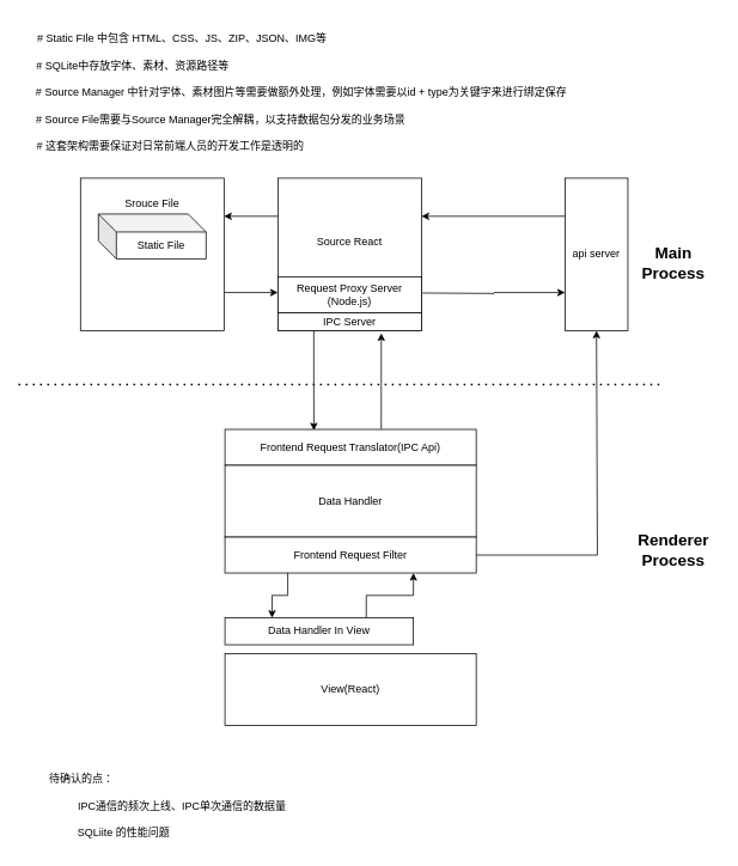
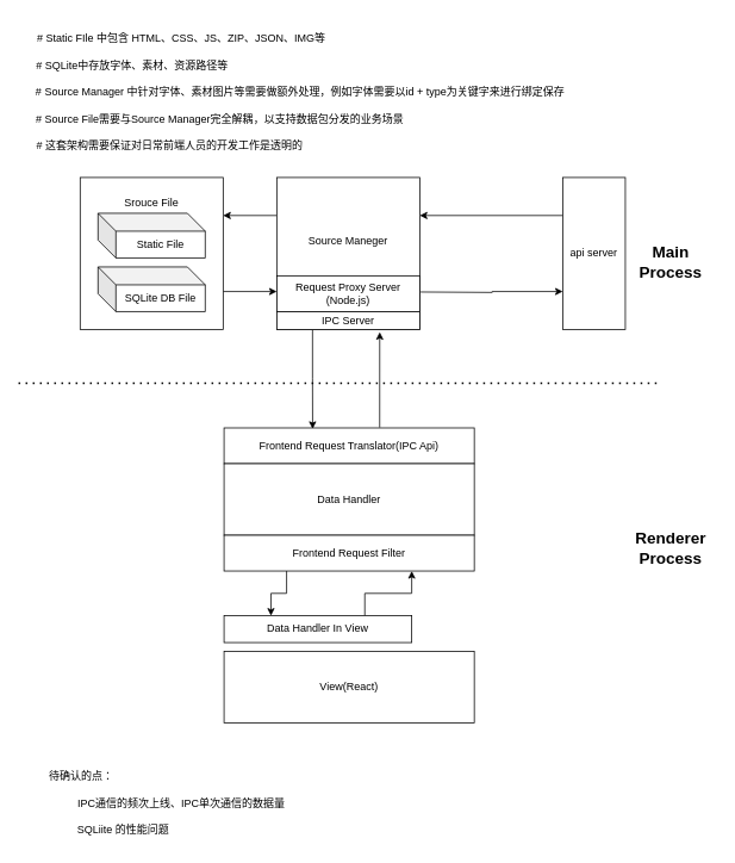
- <mxCell id="6" value="Source React&lt;br&gt;&lt;br&gt;&lt;br&gt;" style="rounded=0;whiteSpace=wrap;html=1;" vertex="1" parent="1"><mxGeometry x="309" y="198" width="160" height="170" as="geometry" /></mxCell>
+ <mxCell id="6" value="Source Maneger&lt;br&gt;&lt;br&gt;&lt;br&gt;" style="rounded=0;whiteSpace=wrap;html=1;" vertex="1" parent="1"><mxGeometry x="309" y="198" width="160" height="170" as="geometry" /></mxCell>
+ <mxCell id="18" value="SQLite DB File" style="shape=cube;whiteSpace=wrap;html=1;boundedLbl=1;backgroundOutline=1;darkOpacity=0.05;darkOpacity2=0.1;" vertex="1" parent="1"><mxGeometry x="109" y="298" width="120" height="50" as="geometry" /></mxCell>
- <mxCell id="12" style="edgeStyle=orthogonalEdgeStyle;rounded=0;orthogonalLoop=1;jettySize=auto;html=1;exitX=1;exitY=0.5;exitDx=0;exitDy=0;entryX=0.5;entryY=1;entryDx=0;entryDy=0;" edge="1" parent="1" source="14" target="8"><mxGeometry relative="1" as="geometry"><Array as="points"><mxPoint x="665" y="618" /></Array></mxGeometry></mxCell>
